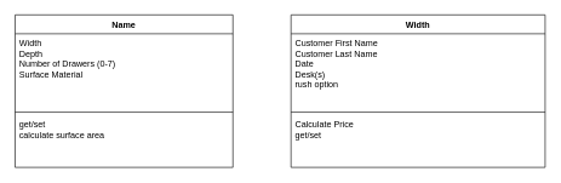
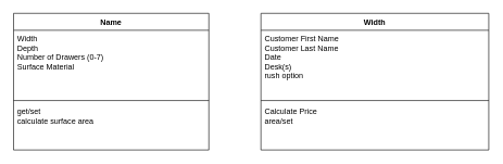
- <mxCell id="9" value="Calculate Price&#10;get/set" style="text;strokeColor=none;fillColor=none;align=left;verticalAlign=top;spacingLeft=4;spacingRight=4;overflow=hidden;rotatable=0;points=[[0,0.5],[1,0.5]];portConstraint=eastwest;" vertex="1" parent="6"><mxGeometry y="138" width="350" height="72" as="geometry" /></mxCell>
+ <mxCell id="9" value="Calculate Price&#10;area/set" style="text;strokeColor=none;fillColor=none;align=left;verticalAlign=top;spacingLeft=4;spacingRight=4;overflow=hidden;rotatable=0;points=[[0,0.5],[1,0.5]];portConstraint=eastwest;" vertex="1" parent="6"><mxGeometry y="138" width="350" height="72" as="geometry" /></mxCell>
